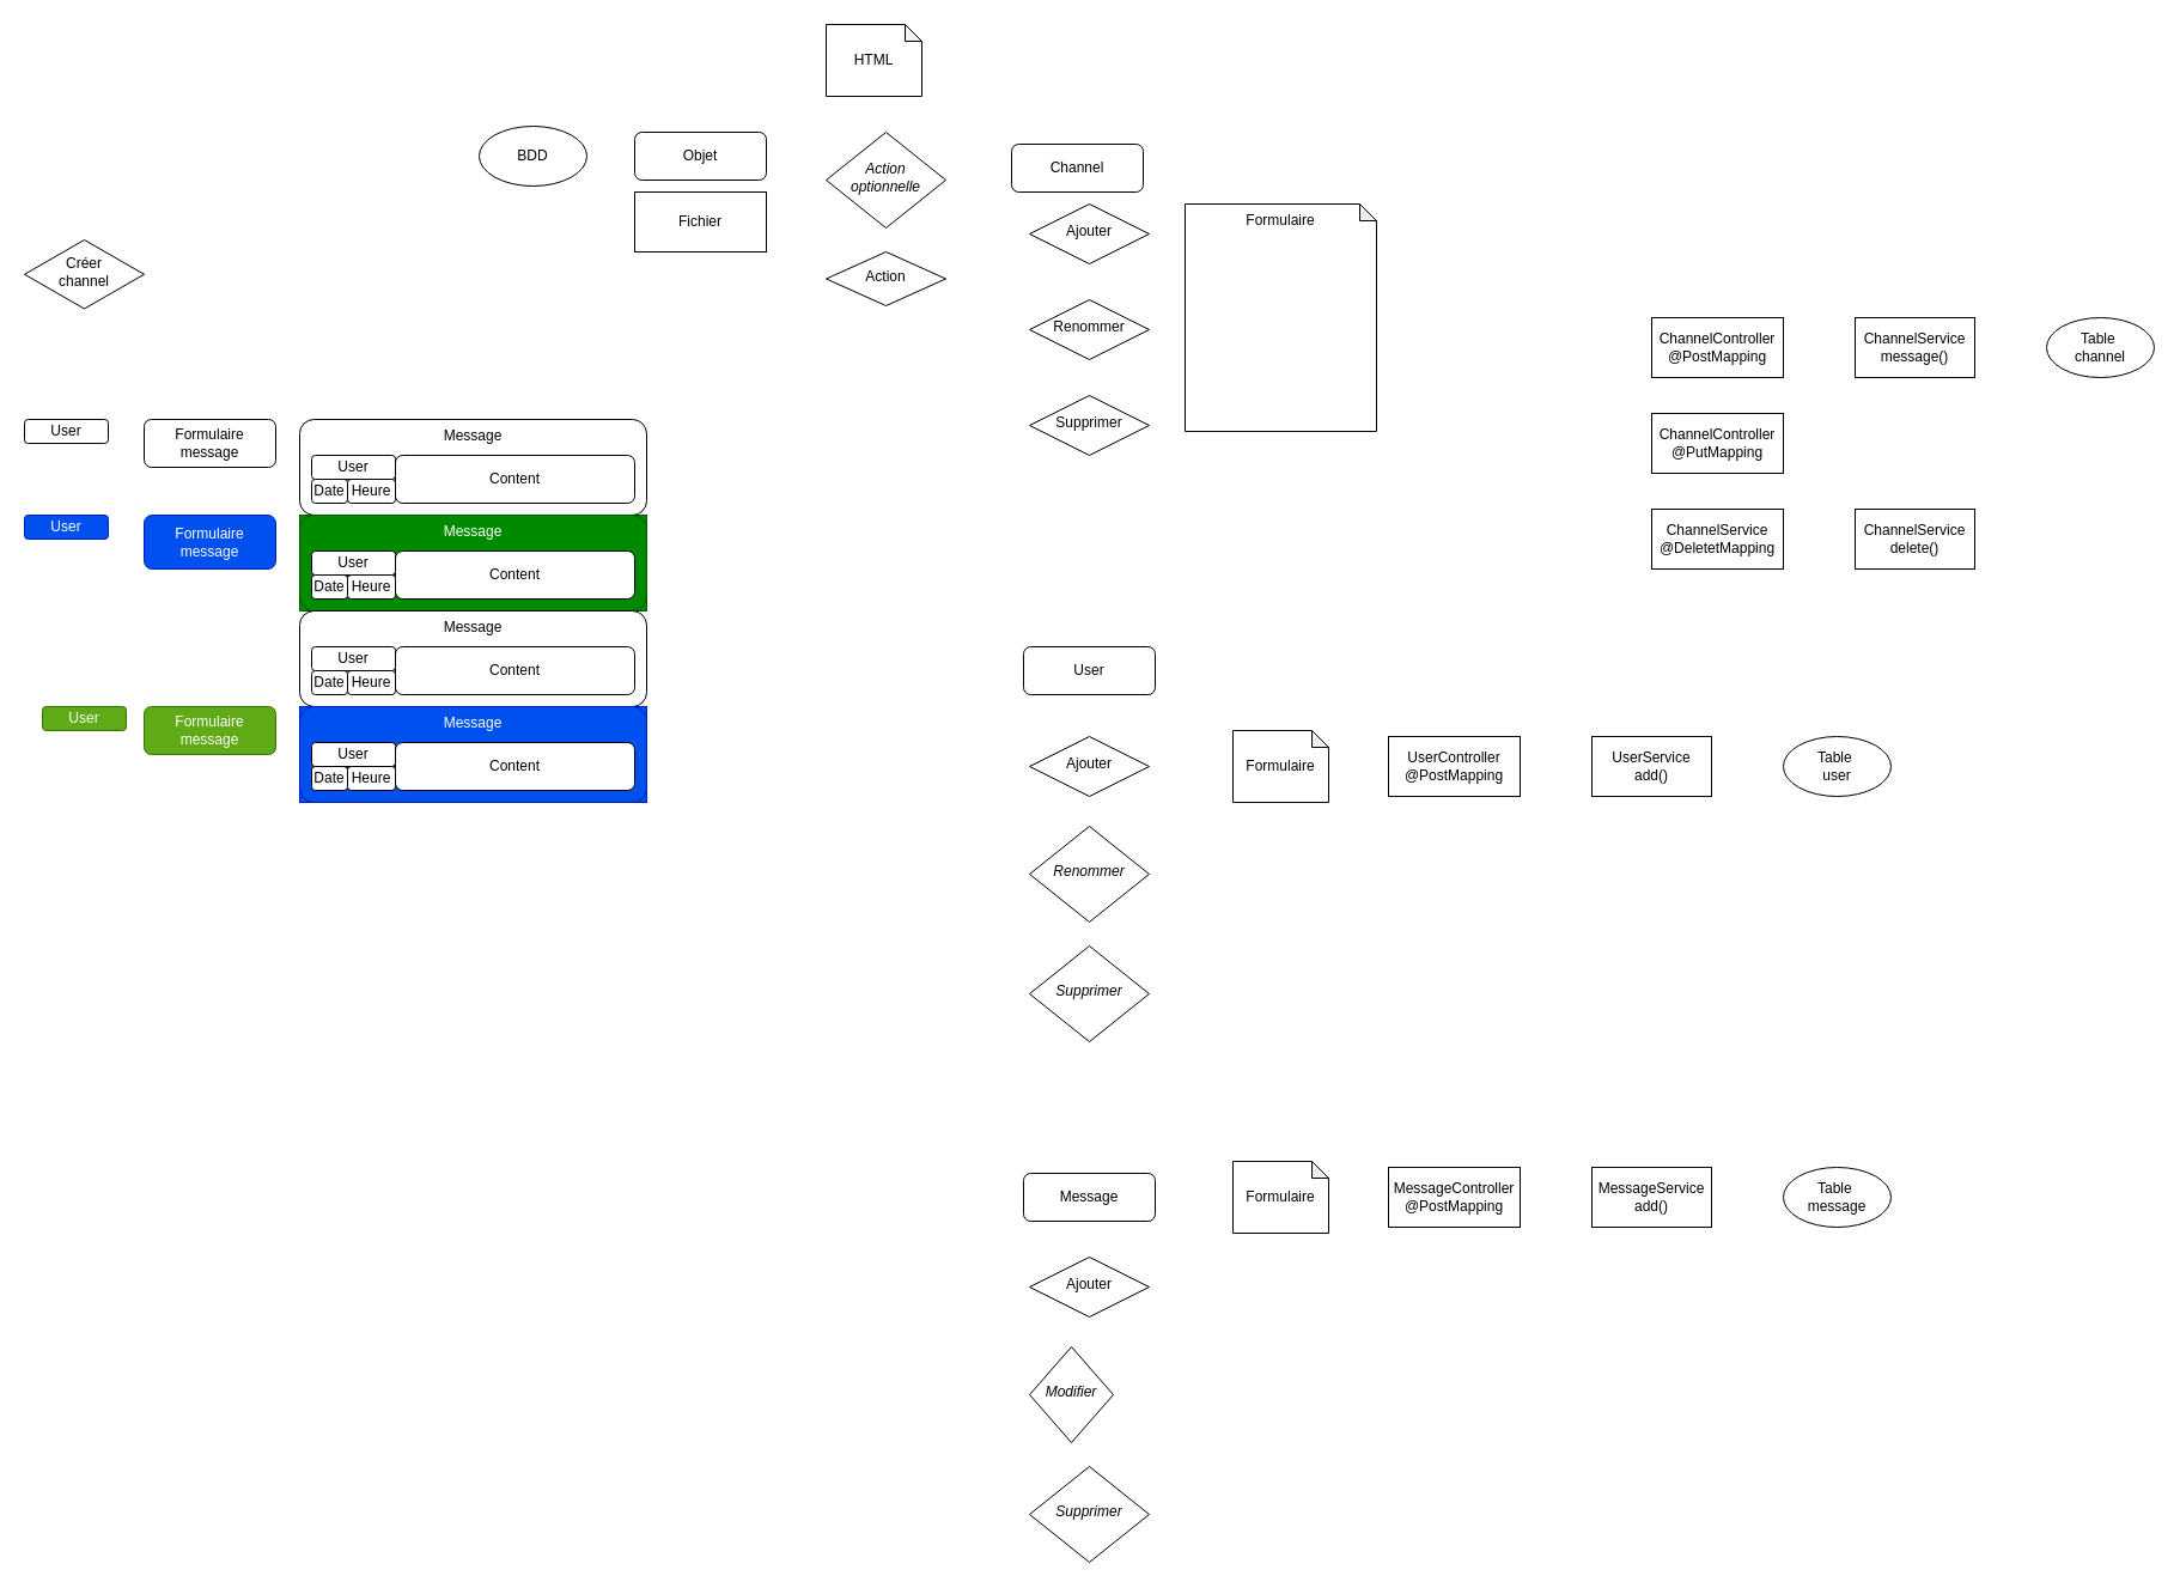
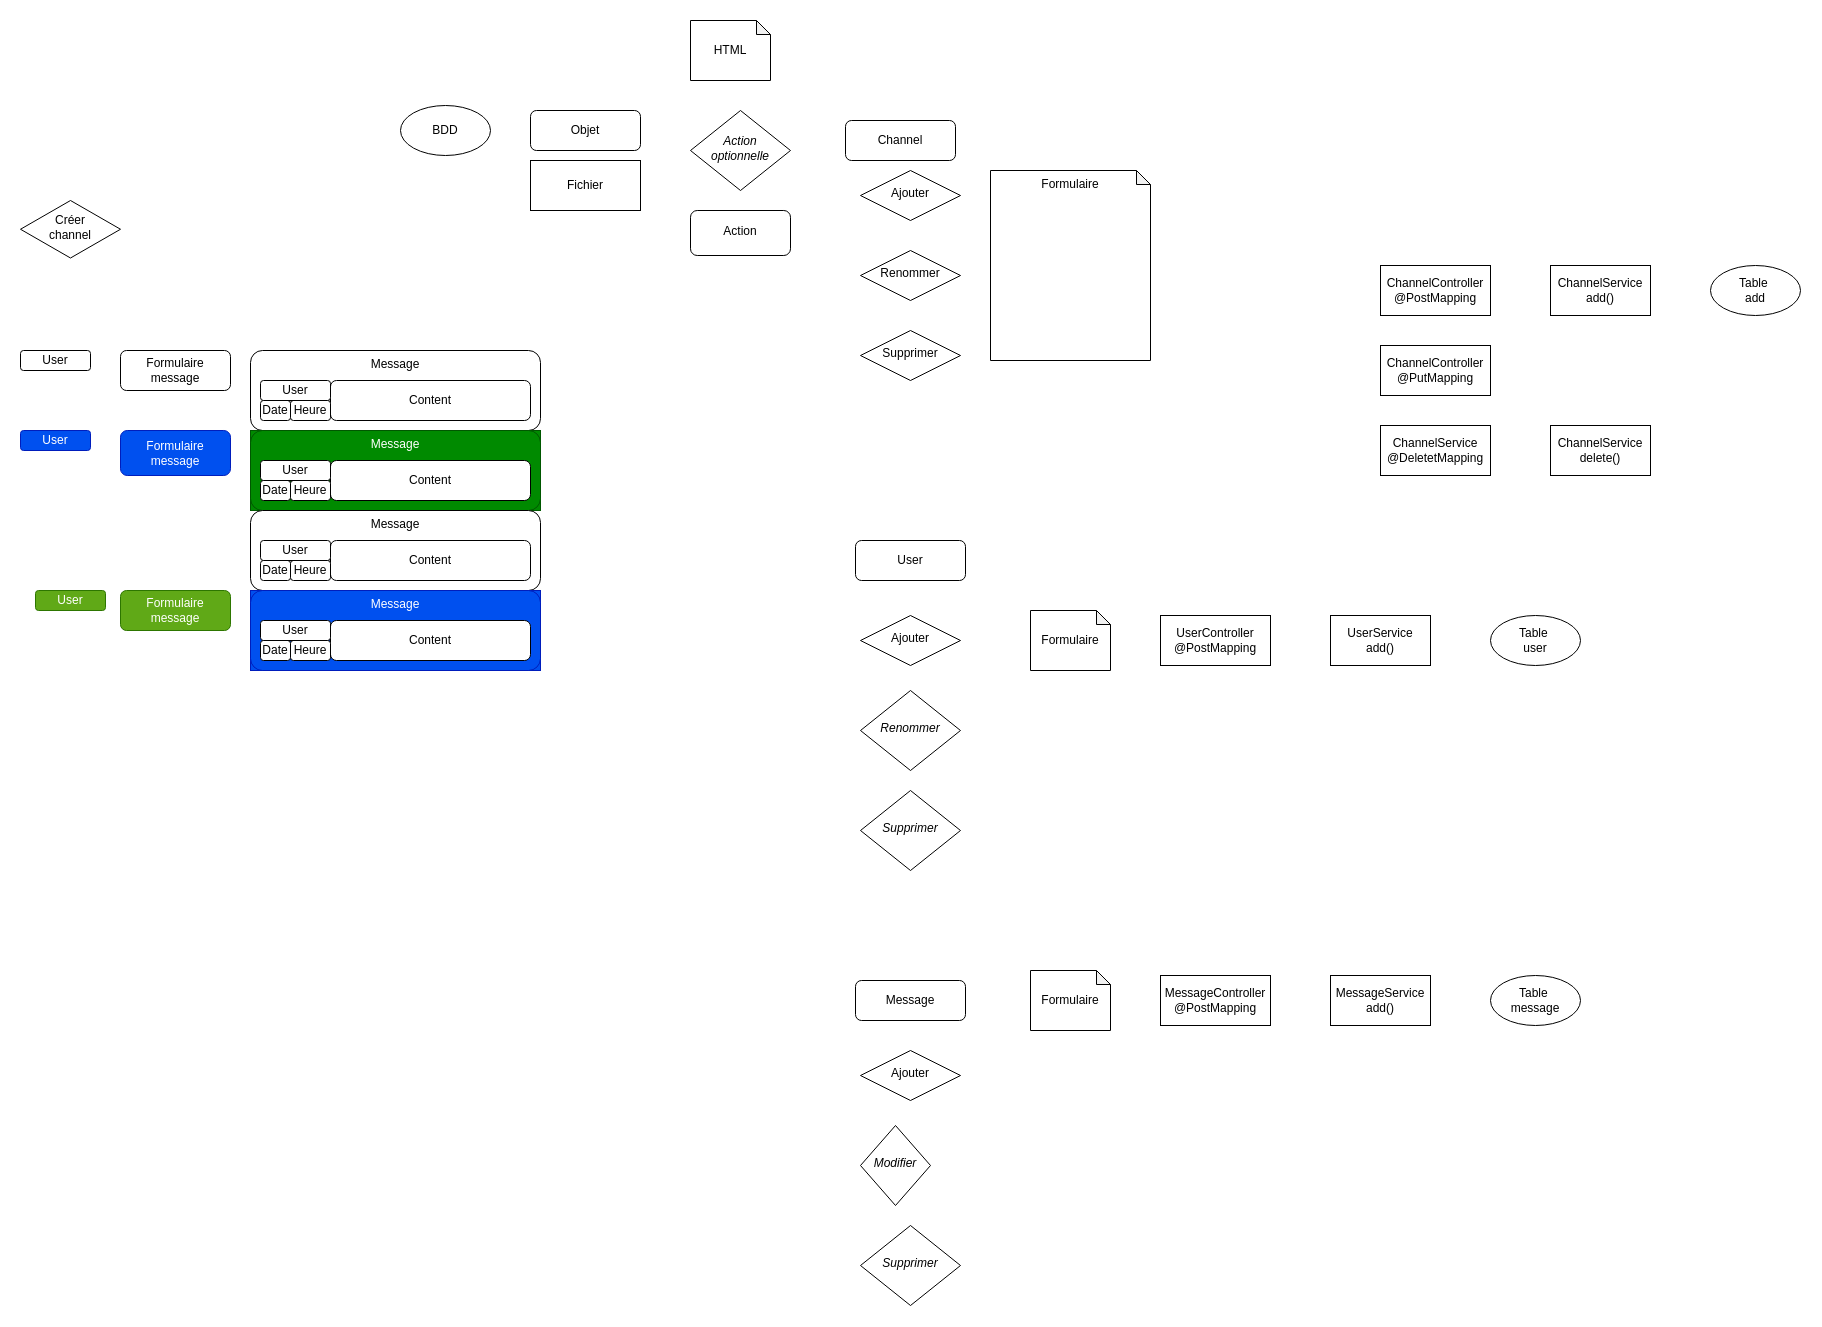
- <mxCell id="16" value="Action" style="rhombus;whiteSpace=wrap;html=1;shadow=0;fontFamily=Helvetica;fontSize=12;align=center;strokeWidth=1;spacing=6;spacingTop=-4;" vertex="1" parent="1"><mxGeometry x="690" y="210" width="100" height="45" as="geometry" /></mxCell>
+ <mxCell id="16" value="Action" style="whiteSpace=wrap;html=1;shadow=0;fontFamily=Helvetica;fontSize=12;align=center;strokeWidth=1;spacing=6;spacingTop=-4;rounded=1;" vertex="1" parent="1"><mxGeometry x="690" y="210" width="100" height="45" as="geometry" /></mxCell>
- <mxCell id="8" value="ChannelService&lt;br&gt;message()" style="rounded=0;whiteSpace=wrap;html=1;fontSize=12;glass=0;strokeWidth=1;shadow=0;" vertex="1" parent="1"><mxGeometry x="1550" y="265" width="100" height="50" as="geometry" /></mxCell>
+ <mxCell id="8" value="ChannelService&lt;br&gt;add()" style="rounded=0;whiteSpace=wrap;html=1;fontSize=12;glass=0;strokeWidth=1;shadow=0;" vertex="1" parent="1"><mxGeometry x="1550" y="265" width="100" height="50" as="geometry" /></mxCell>
- <mxCell id="9" value="Table&amp;nbsp;&lt;br&gt;channel" style="ellipse;whiteSpace=wrap;html=1;" vertex="1" parent="1"><mxGeometry x="1710" y="265" width="90" height="50" as="geometry" /></mxCell>
+ <mxCell id="9" value="Table&amp;nbsp;&lt;br&gt;add" style="ellipse;whiteSpace=wrap;html=1;" vertex="1" parent="1"><mxGeometry x="1710" y="265" width="90" height="50" as="geometry" /></mxCell>
